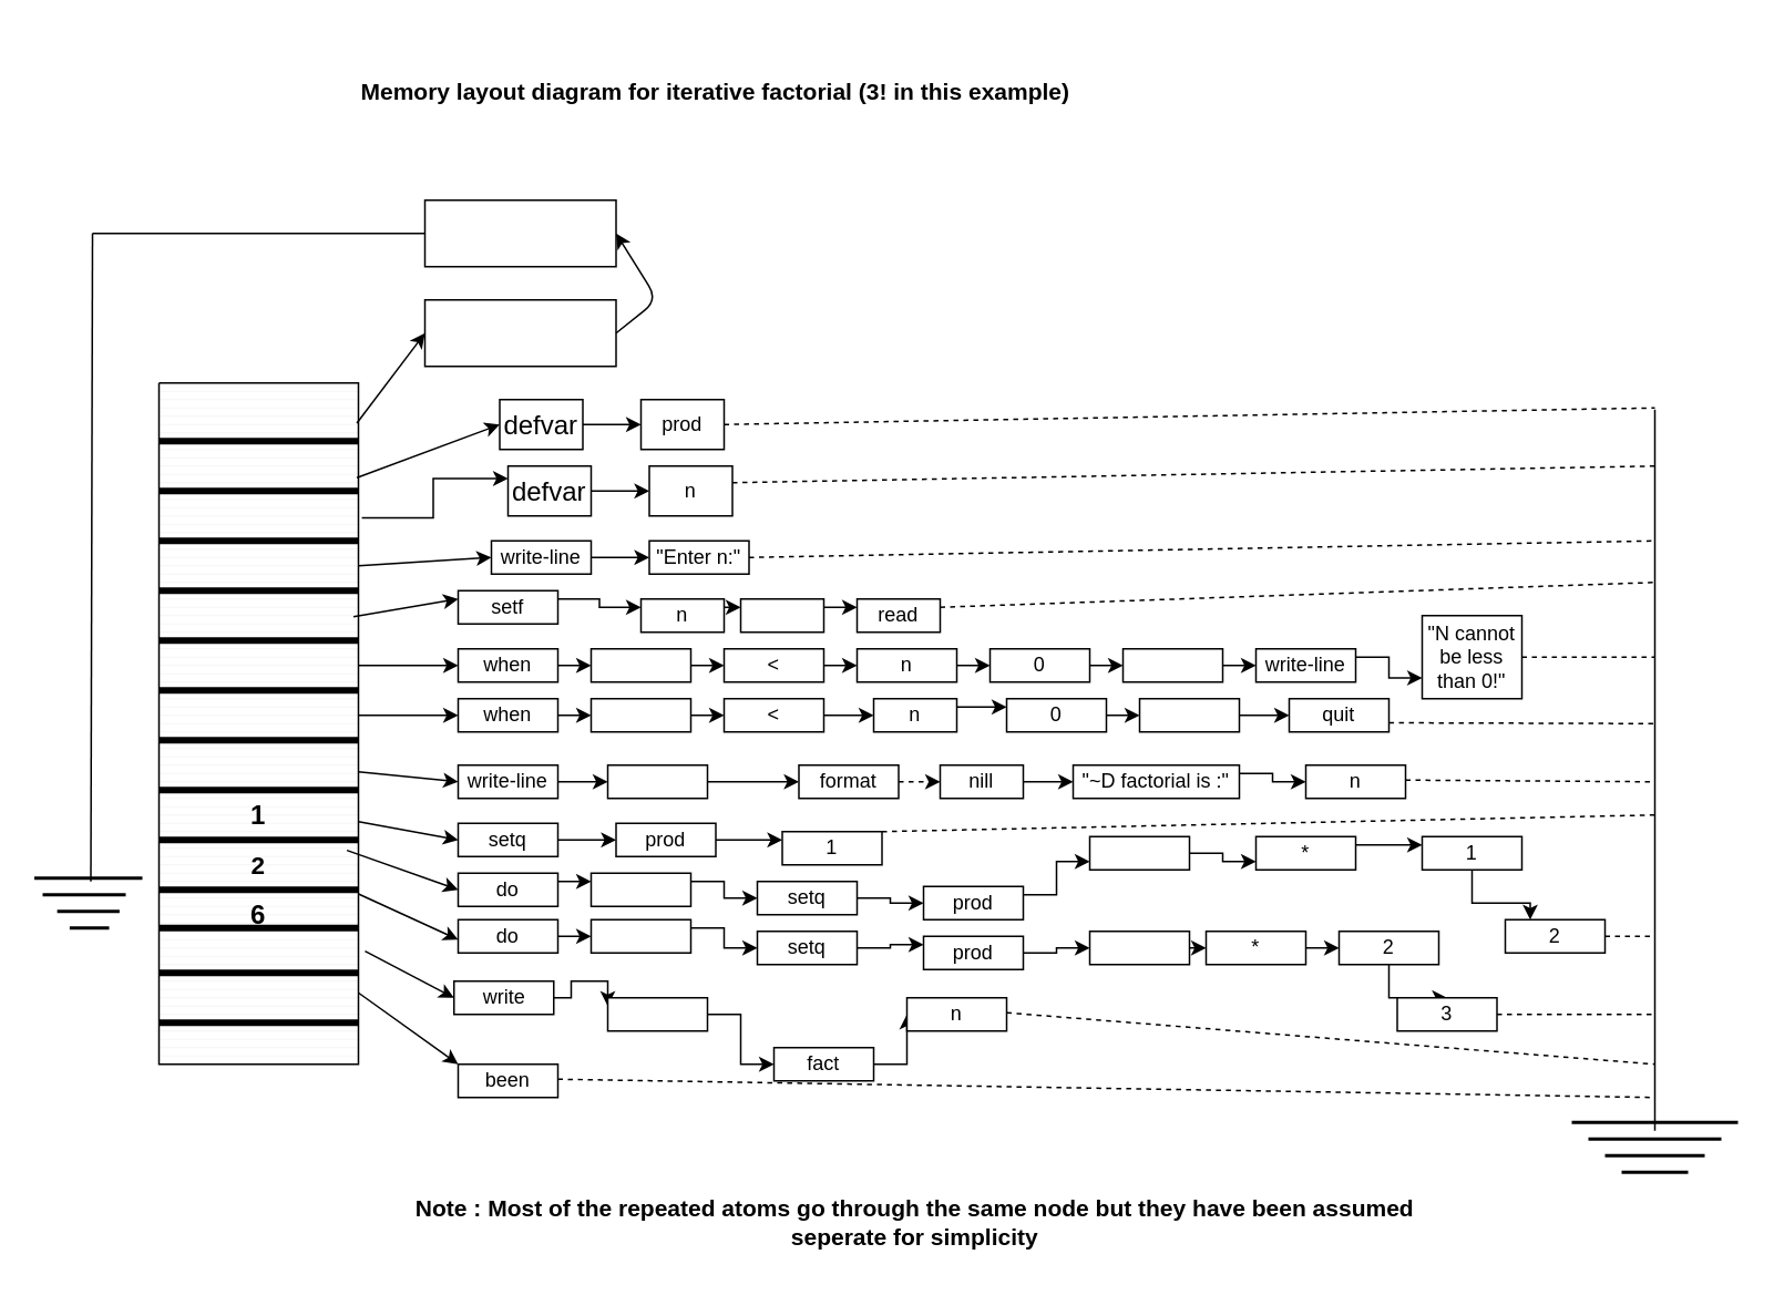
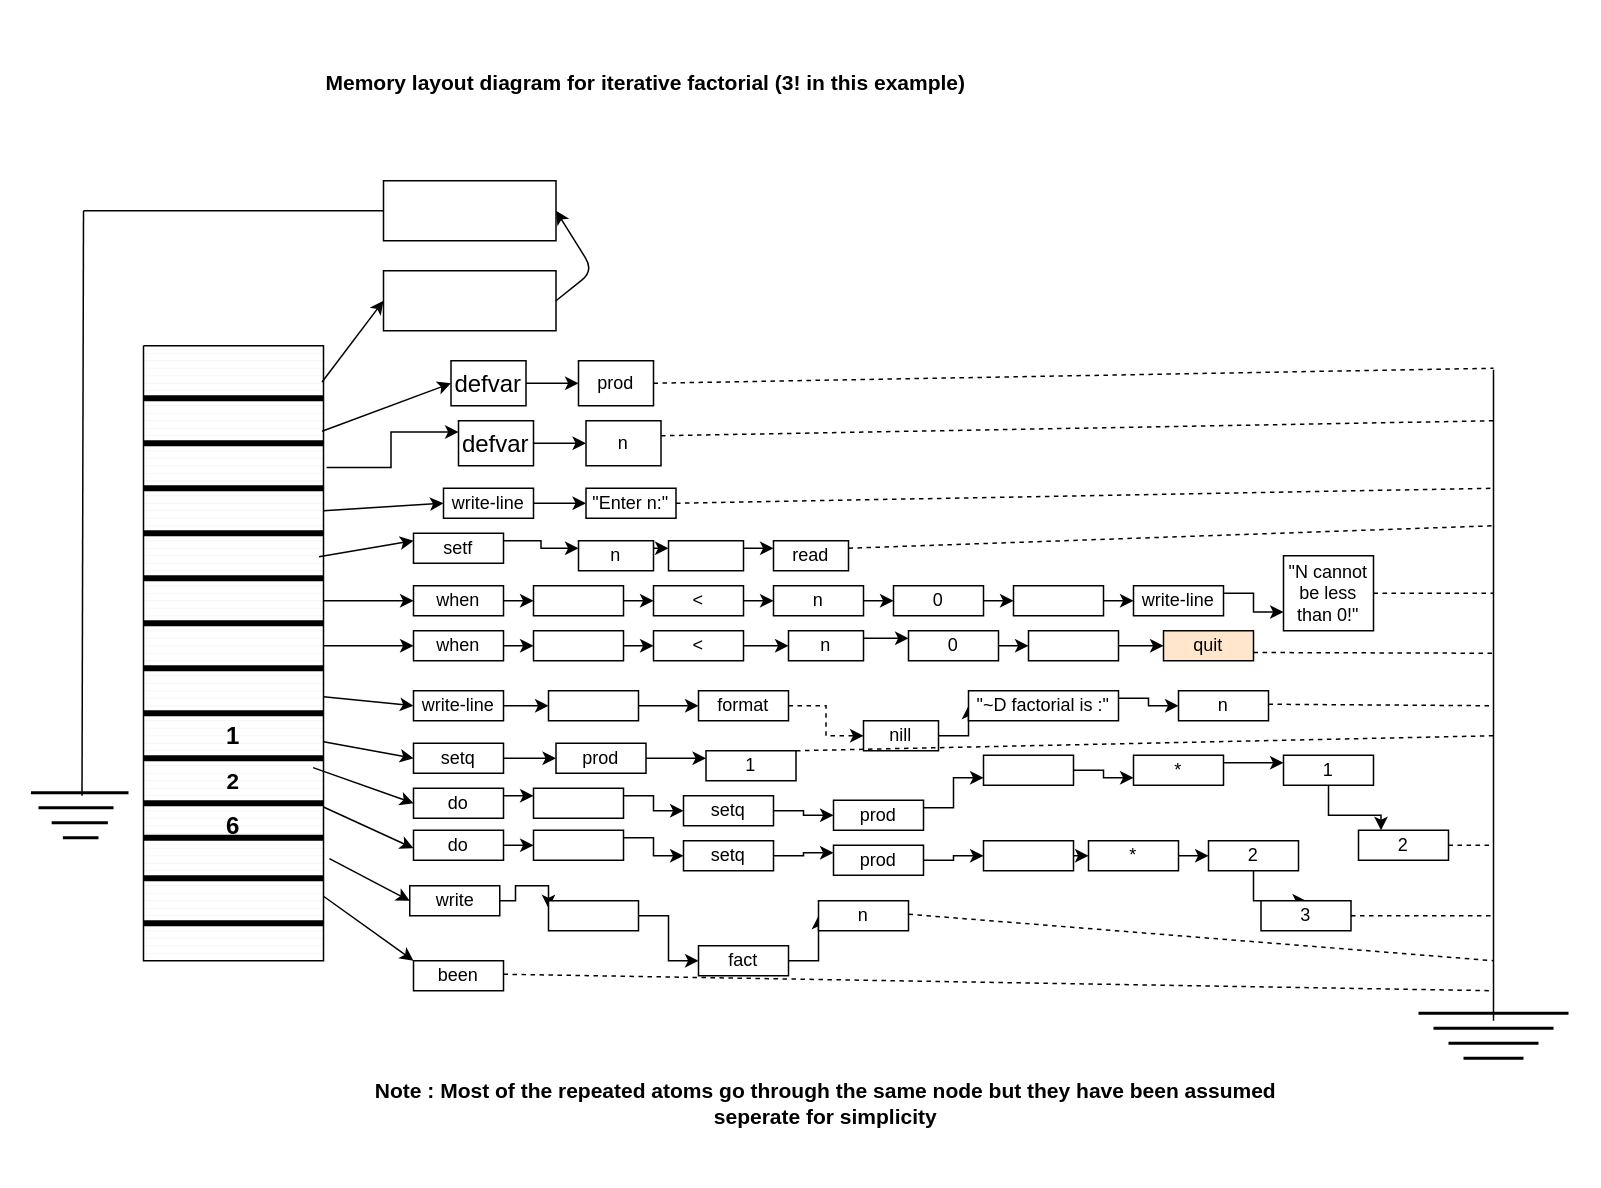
- <mxCell id="72" value="quit" style="rounded=0;whiteSpace=wrap;html=1;" vertex="1" parent="1"><mxGeometry x="775" y="420" width="60" height="20" as="geometry" /></mxCell>
+ <mxCell id="72" value="quit" style="rounded=0;whiteSpace=wrap;html=1;fillColor=#ffe6cc;" vertex="1" parent="1"><mxGeometry x="775" y="420" width="60" height="20" as="geometry" /></mxCell>
- <mxCell id="79" value="format" style="rounded=0;whiteSpace=wrap;html=1;" vertex="1" parent="1"><mxGeometry x="480" y="460" width="60" height="20" as="geometry" /></mxCell>
+ <mxCell id="79" value="format" style="rounded=0;whiteSpace=wrap;html=1;" vertex="1" parent="1"><mxGeometry x="465" y="460" width="60" height="20" as="geometry" /></mxCell>
- <mxCell id="81" value="nill" style="rounded=0;whiteSpace=wrap;html=1;" vertex="1" parent="1"><mxGeometry x="565" y="460" width="50" height="20" as="geometry" /></mxCell>
+ <mxCell id="81" value="nill" style="rounded=0;whiteSpace=wrap;html=1;" vertex="1" parent="1"><mxGeometry x="575" y="480" width="50" height="20" as="geometry" /></mxCell>
